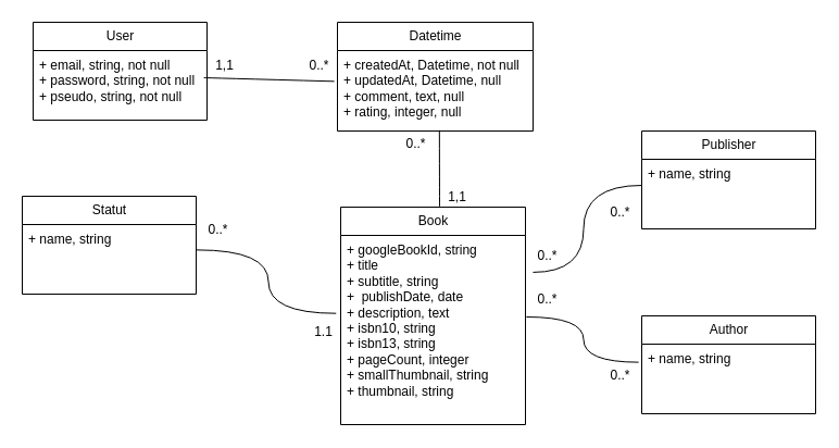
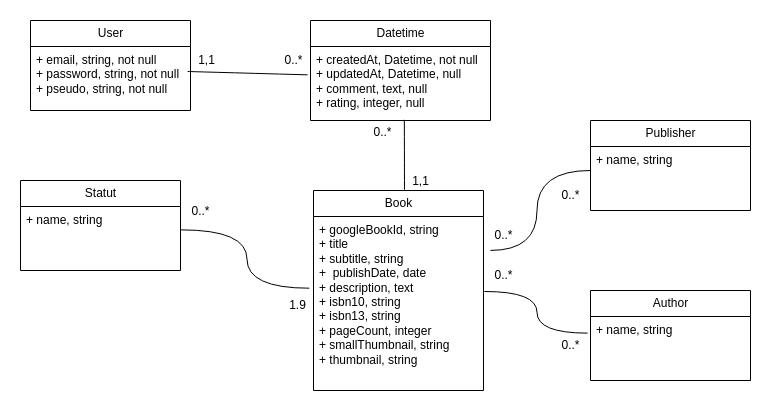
- <mxCell id="22" value="1.1" style="text;html=1;align=center;verticalAlign=middle;resizable=0;points=[];autosize=1;strokeColor=none;fillColor=none;" vertex="1" parent="1"><mxGeometry x="277" y="290" width="40" height="30" as="geometry" /></mxCell>
+ <mxCell id="22" value="1.9" style="text;html=1;align=center;verticalAlign=middle;resizable=0;points=[];autosize=1;strokeColor=none;fillColor=none;" vertex="1" parent="1"><mxGeometry x="277" y="290" width="40" height="30" as="geometry" /></mxCell>
